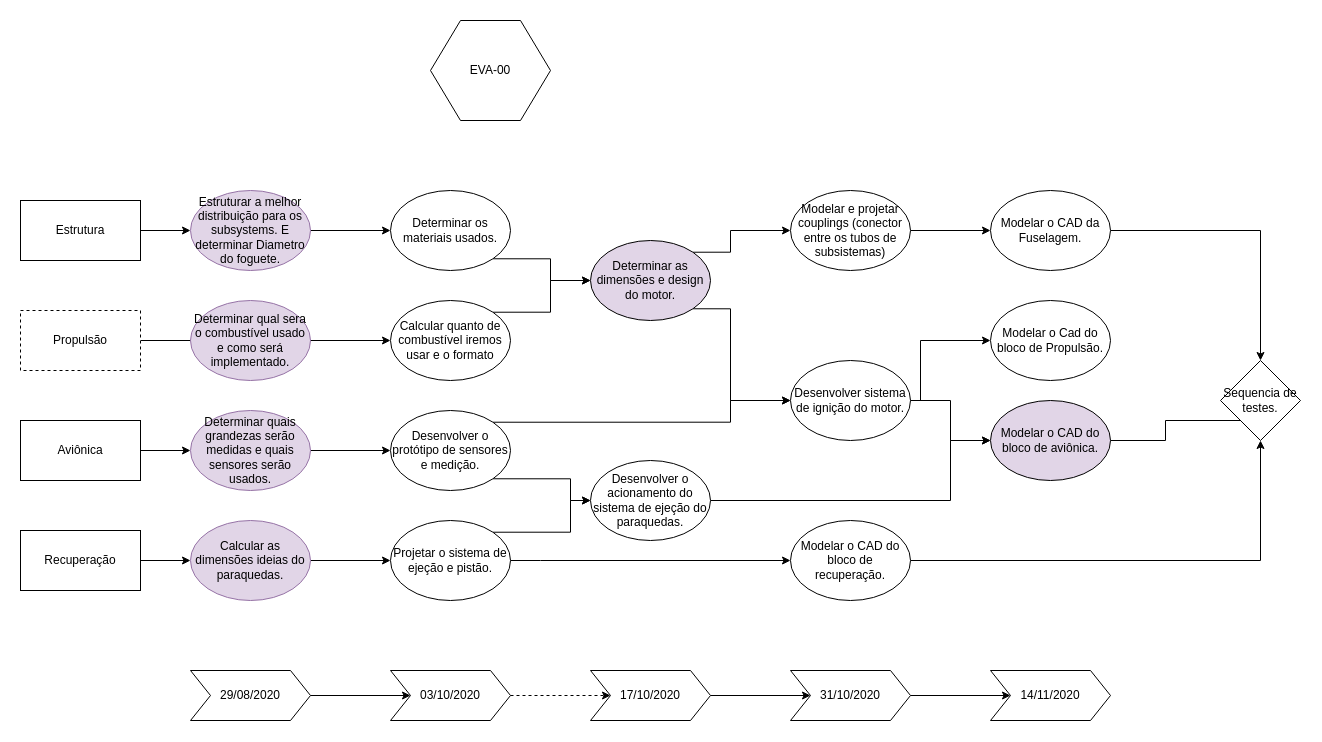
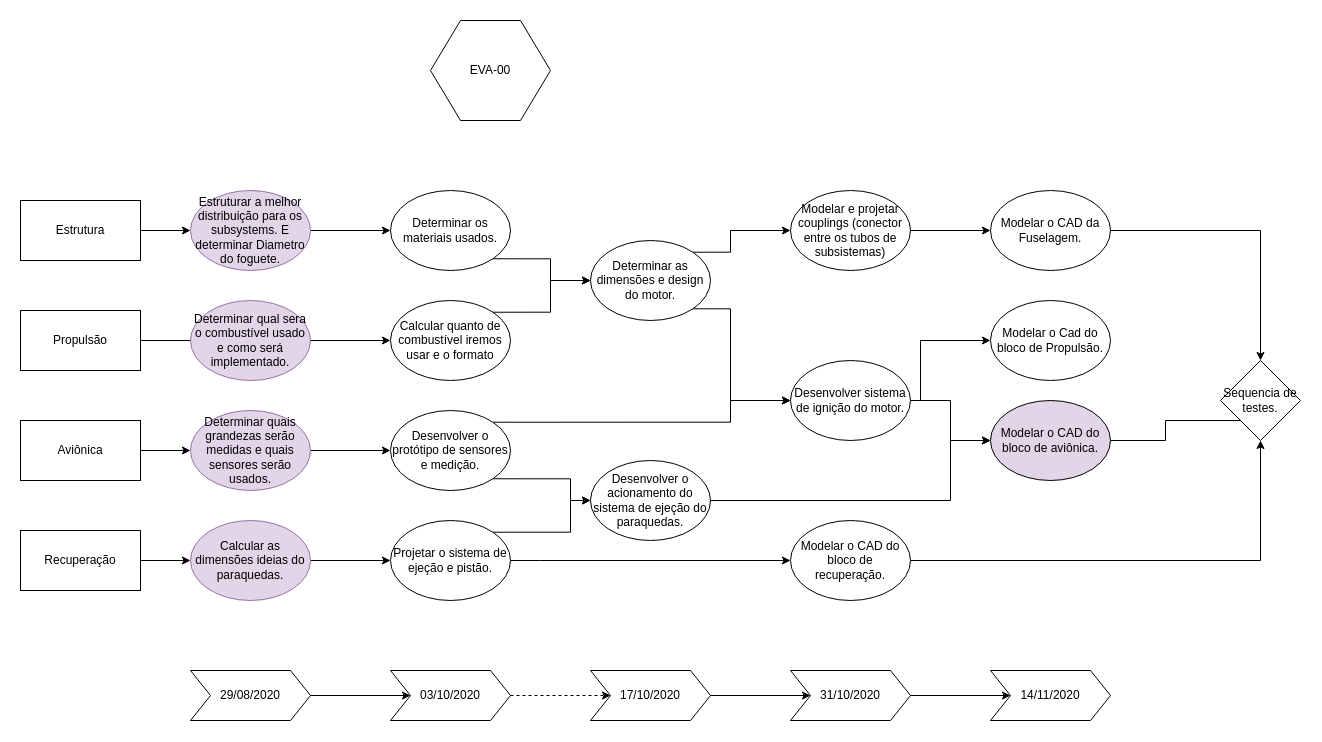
- <mxCell id="22" value="Determinar as dimensões e design do motor." style="ellipse;whiteSpace=wrap;html=1;fillColor=#e1d5e7;" parent="1" vertex="1"><mxGeometry x="590" y="240" width="120" height="80" as="geometry" /></mxCell>
+ <mxCell id="22" value="Determinar as dimensões e design do motor." style="ellipse;whiteSpace=wrap;html=1;" parent="1" vertex="1"><mxGeometry x="590" y="240" width="120" height="80" as="geometry" /></mxCell>
- <mxCell id="4" value="Propulsão" style="rounded=0;whiteSpace=wrap;html=1;dashed=1;" parent="1" vertex="1"><mxGeometry x="20" y="310" width="120" height="60" as="geometry" /></mxCell>
+ <mxCell id="4" value="Propulsão" style="rounded=0;whiteSpace=wrap;html=1;" parent="1" vertex="1"><mxGeometry x="20" y="310" width="120" height="60" as="geometry" /></mxCell>
